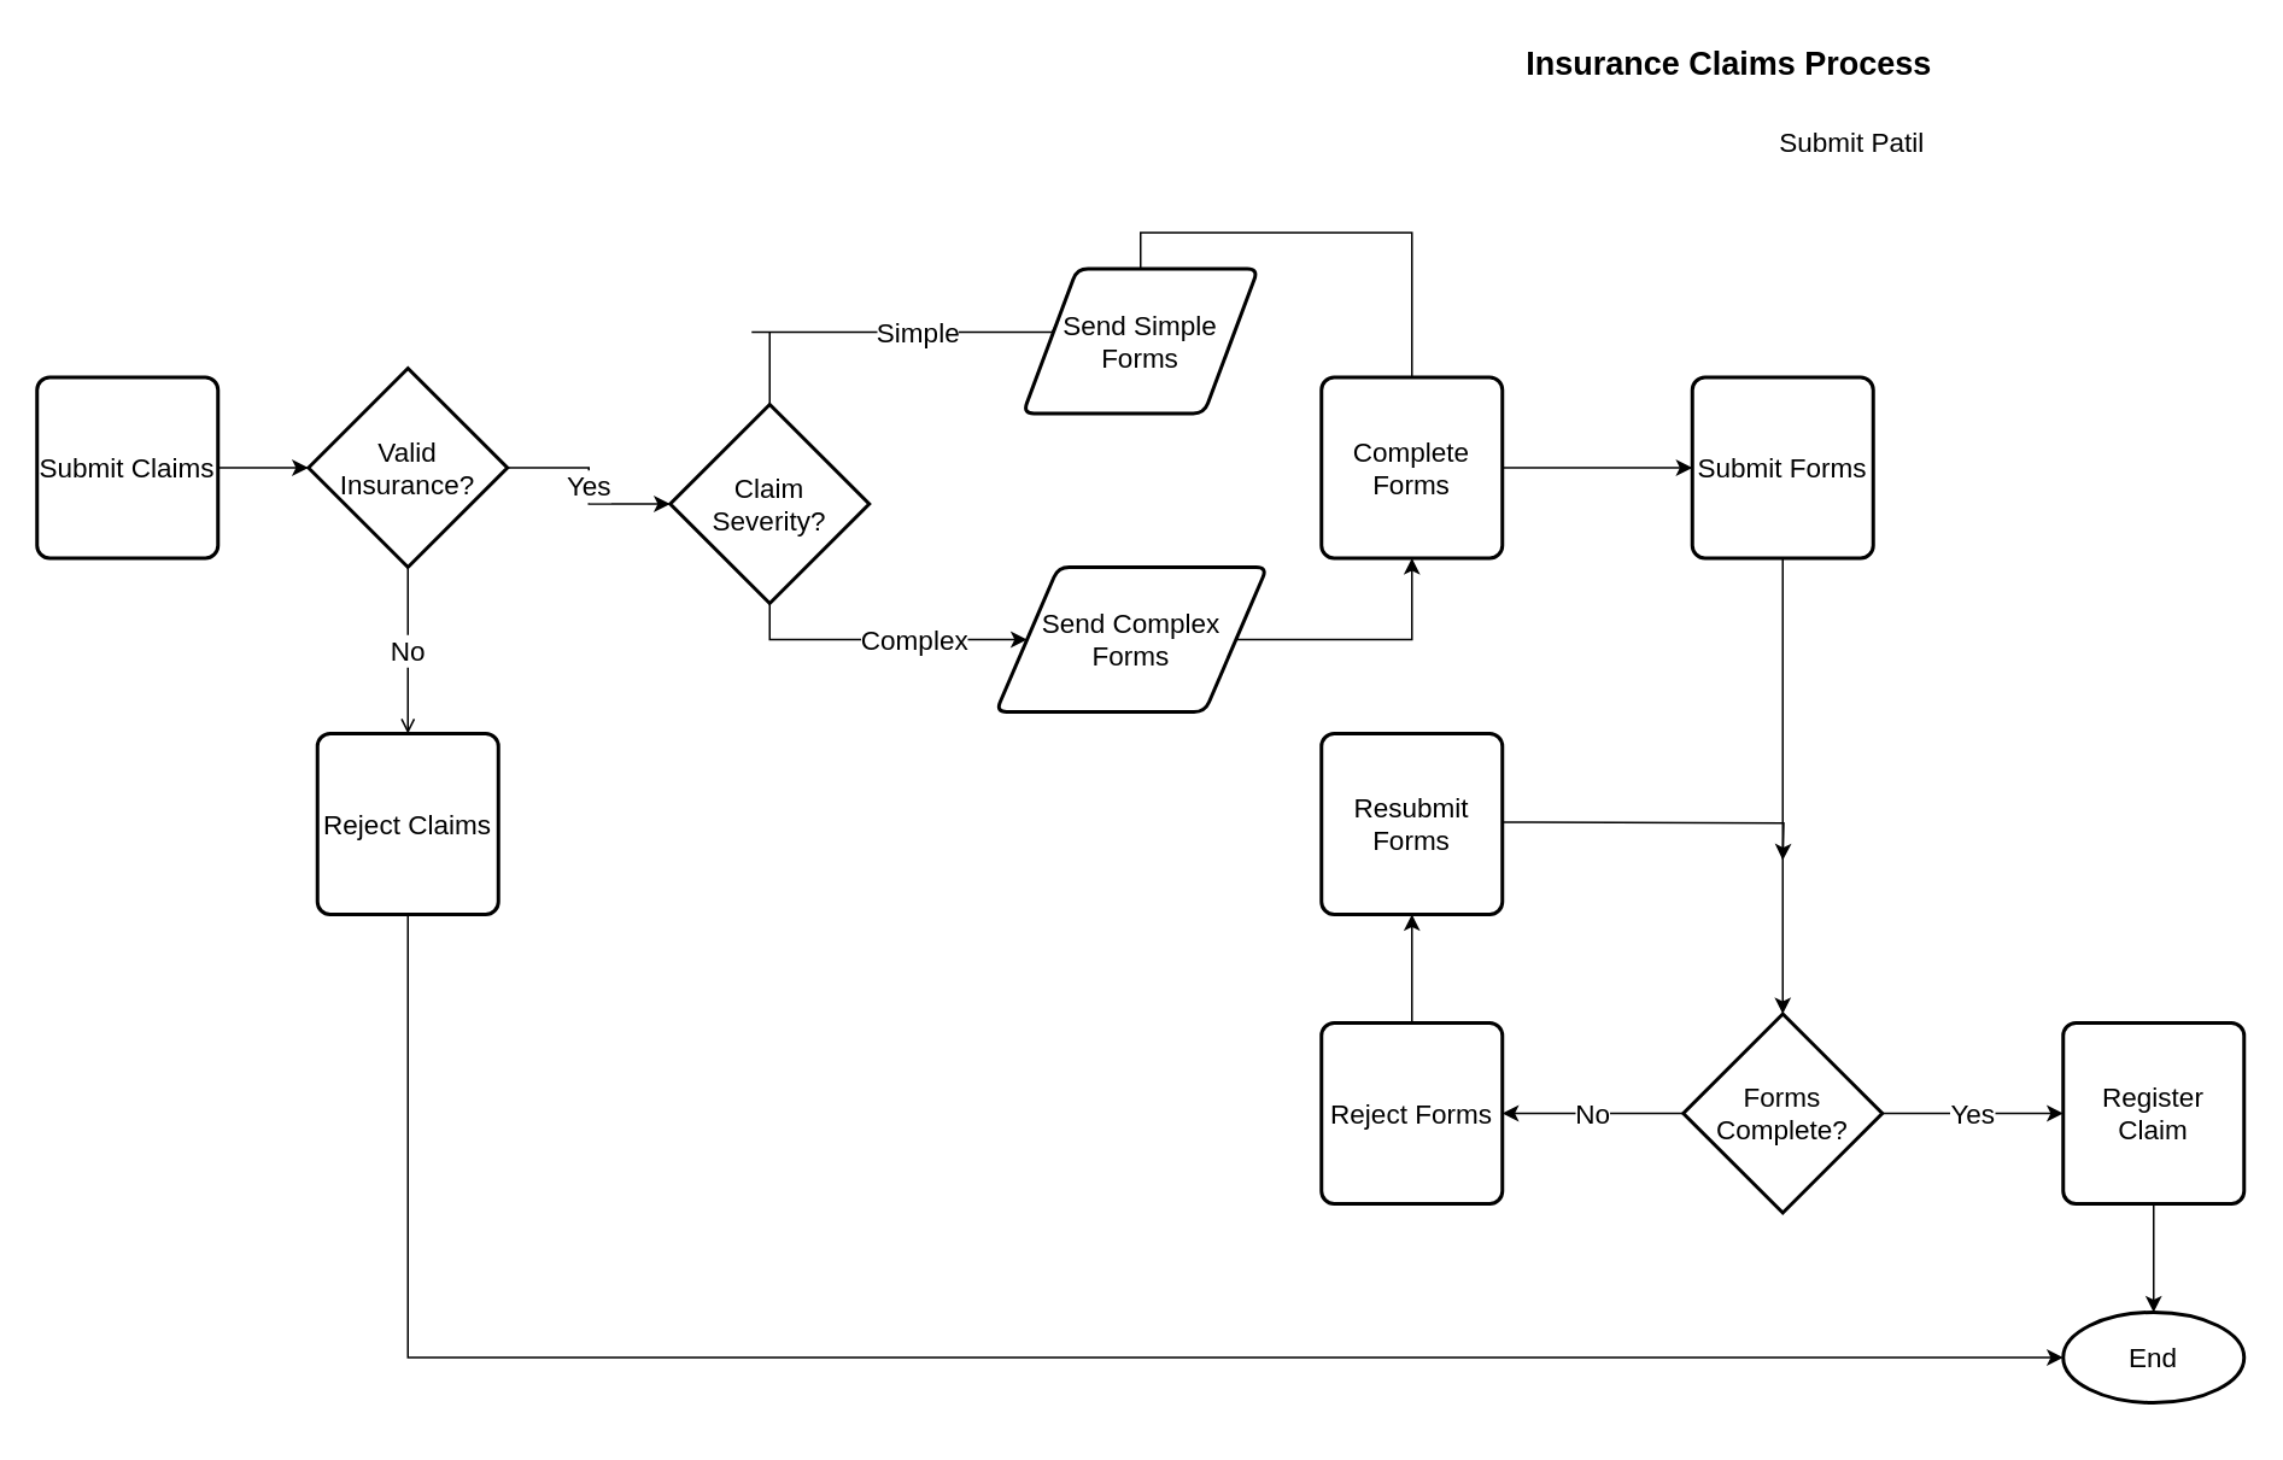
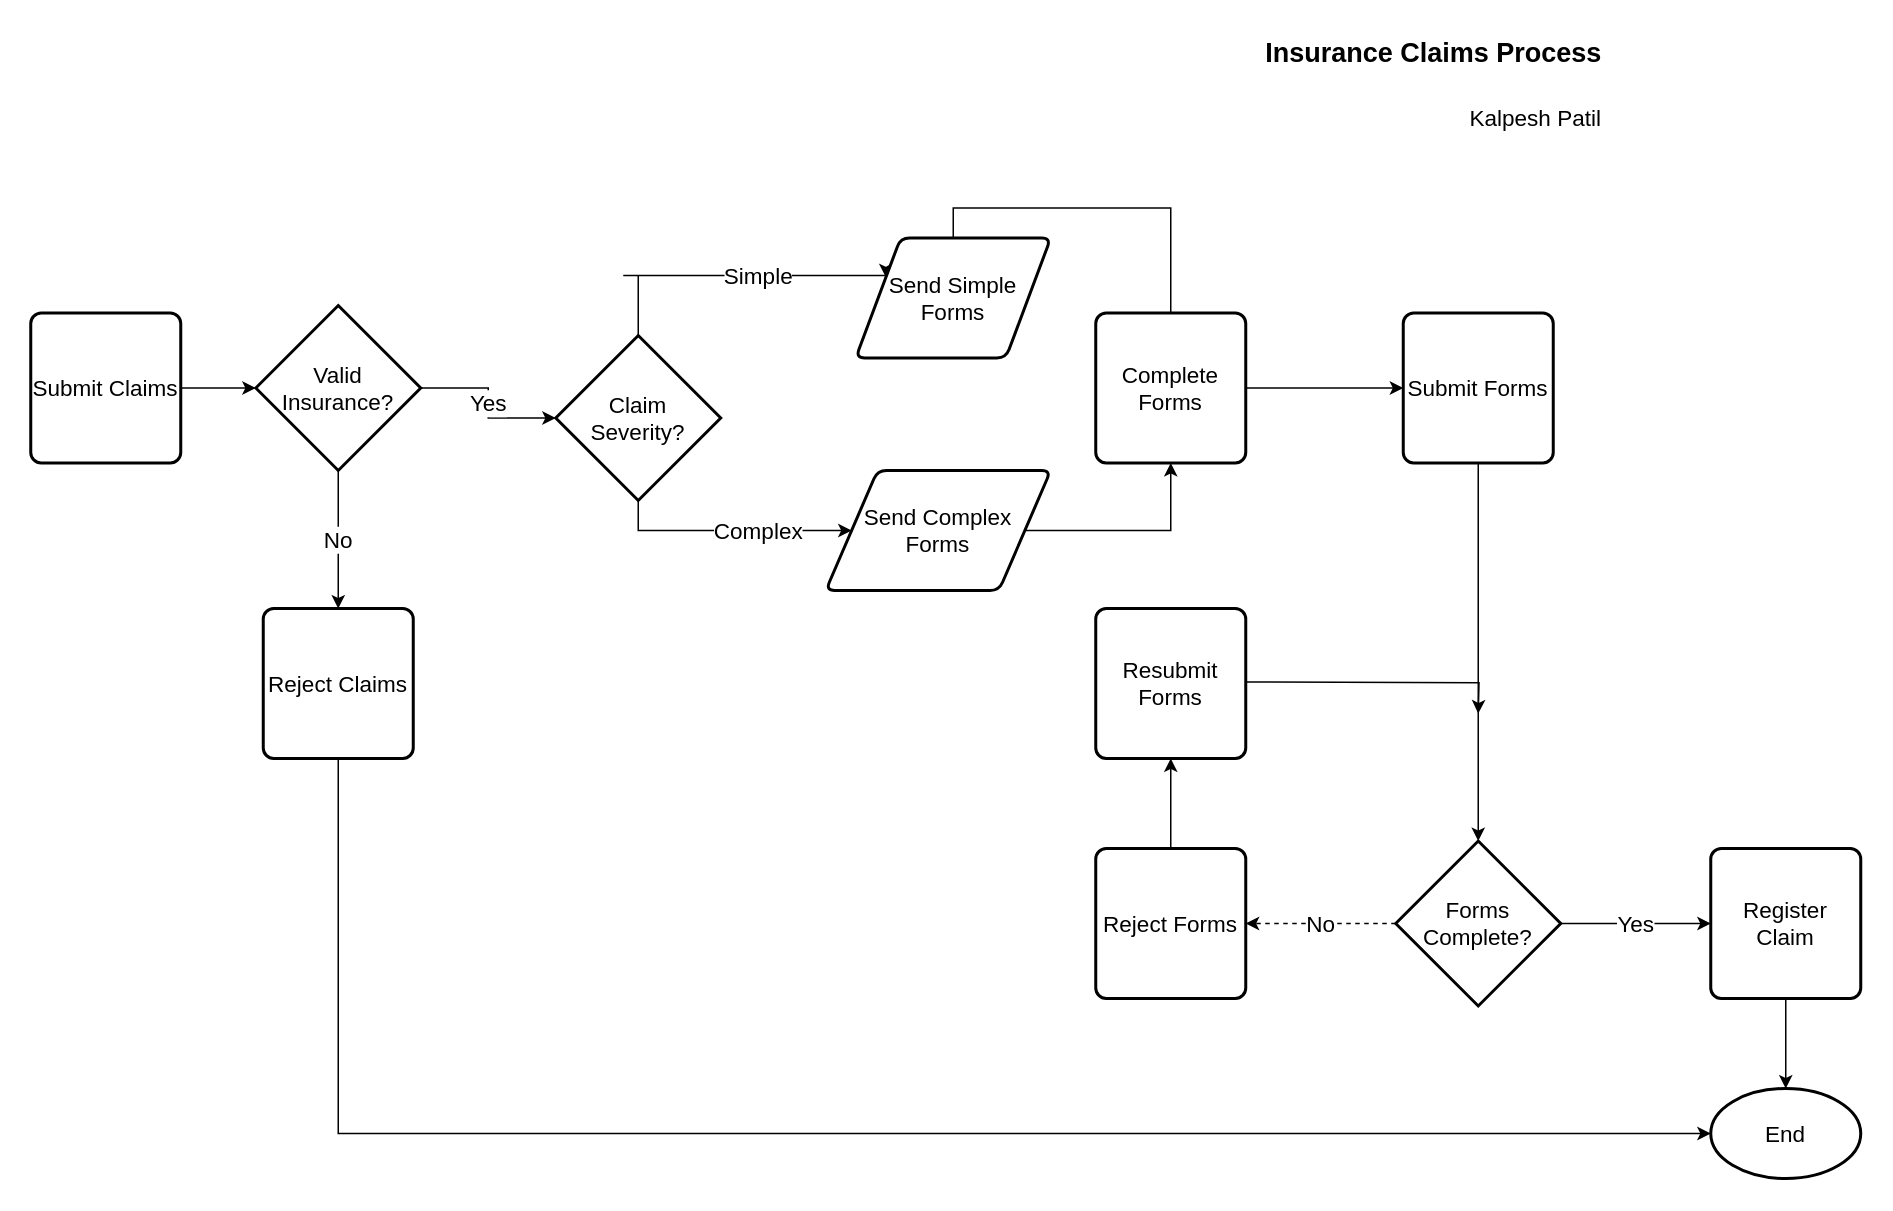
- <mxCell id="3" value="Submit Patil" style="text;html=1;align=center;verticalAlign=middle;resizable=0;points=[];autosize=1;fontSize=15;" parent="1" vertex="1"><mxGeometry x="973" y="68" width="100" height="20" as="geometry" /></mxCell>
+ <mxCell id="3" value="Kalpesh Patil" style="text;html=1;align=center;verticalAlign=middle;resizable=0;points=[];autosize=1;fontSize=15;" parent="1" vertex="1"><mxGeometry x="973" y="68" width="100" height="20" as="geometry" /></mxCell>
- <mxCell id="29" value="Send Simple Forms" style="shape=parallelogram;html=1;strokeWidth=2;perimeter=parallelogramPerimeter;whiteSpace=wrap;rounded=1;arcSize=12;size=0.23;fontSize=15;" vertex="1" parent="1"><mxGeometry x="565" y="148" width="130" height="80" as="geometry" /></mxCell>
+ <mxCell id="29" value="Send Simple Forms" style="shape=parallelogram;html=1;strokeWidth=2;perimeter=parallelogramPerimeter;whiteSpace=wrap;rounded=1;arcSize=12;size=0.23;fontSize=15;" vertex="1" parent="1"><mxGeometry x="570" y="158" width="130" height="80" as="geometry" /></mxCell>
- <mxCell id="20" value="No" style="edgeStyle=orthogonalEdgeStyle;rounded=0;orthogonalLoop=1;jettySize=auto;html=1;exitX=0.5;exitY=1;exitDx=0;exitDy=0;exitPerimeter=0;entryX=0.5;entryY=0;entryDx=0;entryDy=0;fontSize=15;endArrow=open;" edge="1" parent="1" source="21" target="7"><mxGeometry relative="1" as="geometry" /></mxCell>
+ <mxCell id="20" value="No" style="edgeStyle=orthogonalEdgeStyle;rounded=0;orthogonalLoop=1;jettySize=auto;html=1;exitX=0.5;exitY=1;exitDx=0;exitDy=0;exitPerimeter=0;entryX=0.5;entryY=0;entryDx=0;entryDy=0;fontSize=15;" edge="1" parent="1" source="21" target="7"><mxGeometry relative="1" as="geometry" /></mxCell>
- <mxCell id="23" value="No" style="edgeStyle=orthogonalEdgeStyle;rounded=0;orthogonalLoop=1;jettySize=auto;html=1;exitX=0;exitY=0.5;exitDx=0;exitDy=0;exitPerimeter=0;entryX=1;entryY=0.5;entryDx=0;entryDy=0;fontSize=15;" edge="1" parent="1" source="24" target="11"><mxGeometry relative="1" as="geometry" /></mxCell>
+ <mxCell id="23" value="No" style="edgeStyle=orthogonalEdgeStyle;rounded=0;orthogonalLoop=1;jettySize=auto;html=1;exitX=0;exitY=0.5;exitDx=0;exitDy=0;exitPerimeter=0;entryX=1;entryY=0.5;entryDx=0;entryDy=0;fontSize=15;dashed=1;" edge="1" parent="1" source="24" target="11"><mxGeometry relative="1" as="geometry" /></mxCell>
- <mxCell id="18" value="End" style="strokeWidth=2;html=1;shape=mxgraph.flowchart.start_1;whiteSpace=wrap;fontSize=15;" parent="1" vertex="1"><mxGeometry x="1140" y="725" width="100" height="50" as="geometry" /></mxCell>
+ <mxCell id="18" value="End" style="strokeWidth=2;html=1;shape=mxgraph.flowchart.start_1;whiteSpace=wrap;fontSize=15;" parent="1" vertex="1"><mxGeometry x="1140" y="725" width="100" height="60" as="geometry" /></mxCell>
